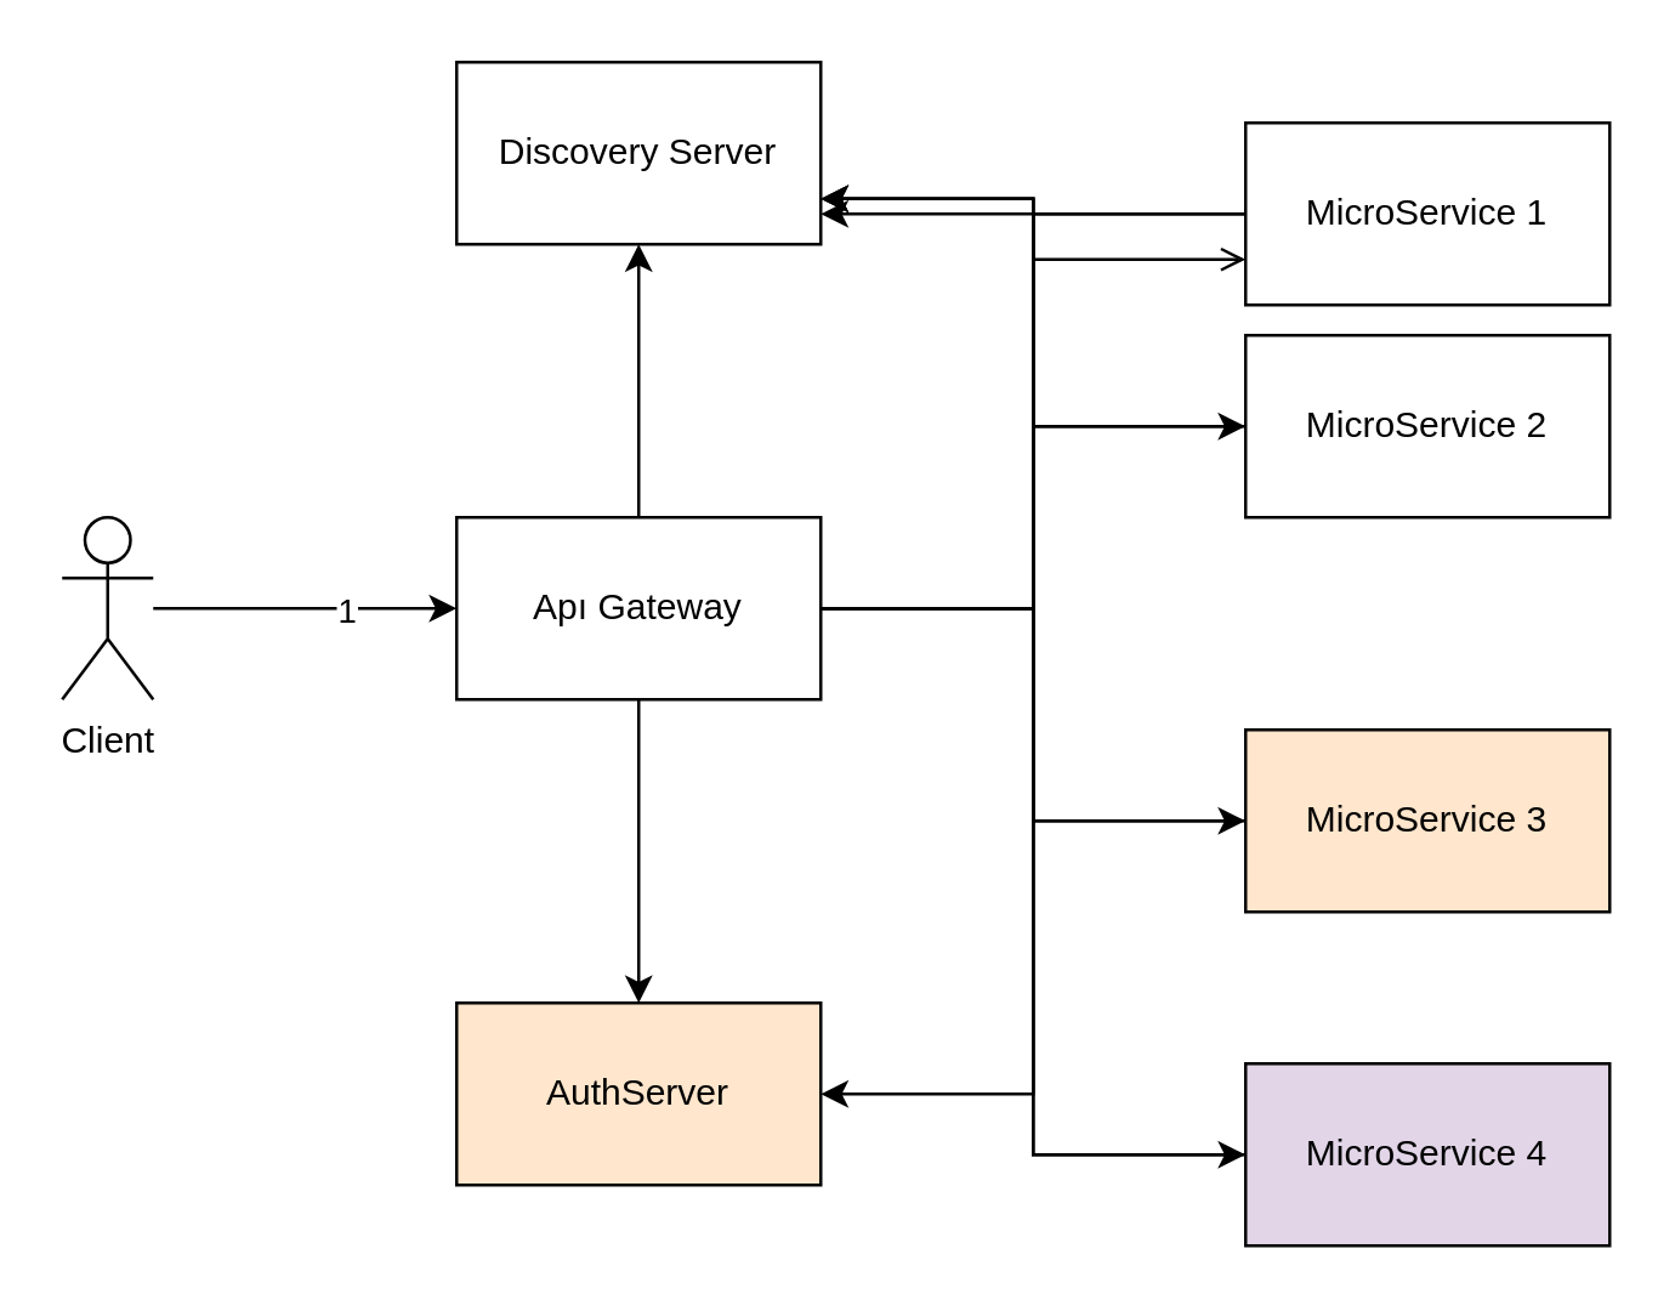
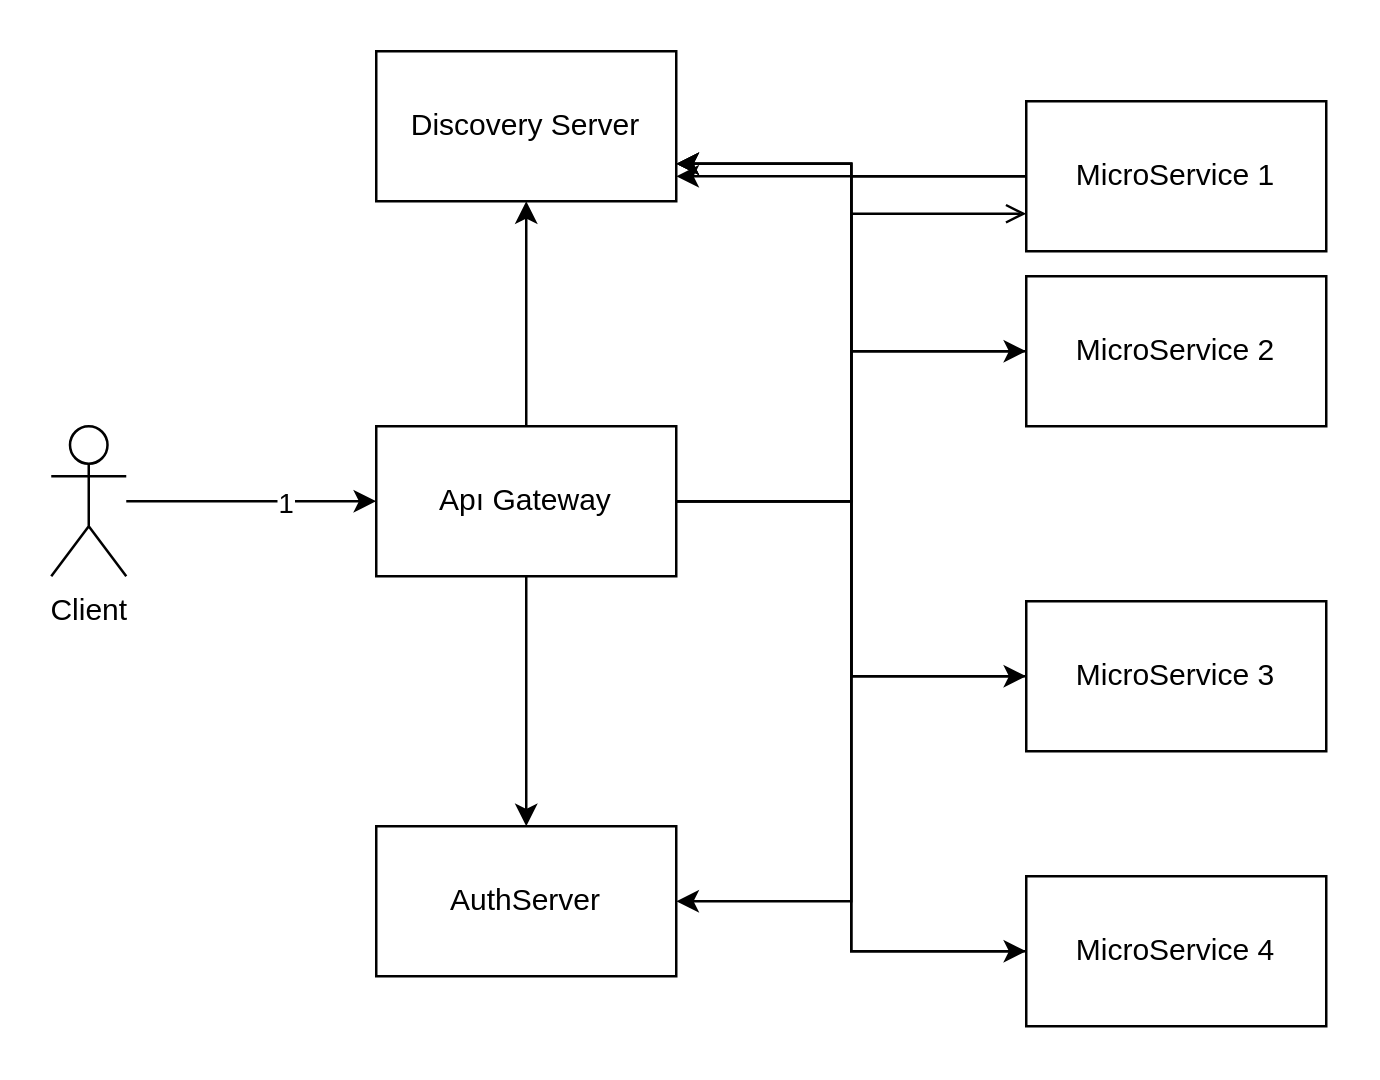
- <mxCell id="19" value="MicroService 3" style="rounded=0;whiteSpace=wrap;html=1;fillColor=#ffe6cc;" vertex="1" parent="1"><mxGeometry x="410" y="240" width="120" height="60" as="geometry" /></mxCell>
+ <mxCell id="19" value="MicroService 3" style="rounded=0;whiteSpace=wrap;html=1;" vertex="1" parent="1"><mxGeometry x="410" y="240" width="120" height="60" as="geometry" /></mxCell>
- <mxCell id="12" value="AuthServer" style="rounded=0;whiteSpace=wrap;html=1;fillColor=#ffe6cc;" vertex="1" parent="1"><mxGeometry x="150" y="330" width="120" height="60" as="geometry" /></mxCell>
+ <mxCell id="12" value="AuthServer" style="rounded=0;whiteSpace=wrap;html=1;" vertex="1" parent="1"><mxGeometry x="150" y="330" width="120" height="60" as="geometry" /></mxCell>
- <mxCell id="21" value="MicroService 4" style="rounded=0;whiteSpace=wrap;html=1;fillColor=#e1d5e7;" vertex="1" parent="1"><mxGeometry x="410" y="350" width="120" height="60" as="geometry" /></mxCell>
+ <mxCell id="21" value="MicroService 4" style="rounded=0;whiteSpace=wrap;html=1;" vertex="1" parent="1"><mxGeometry x="410" y="350" width="120" height="60" as="geometry" /></mxCell>
